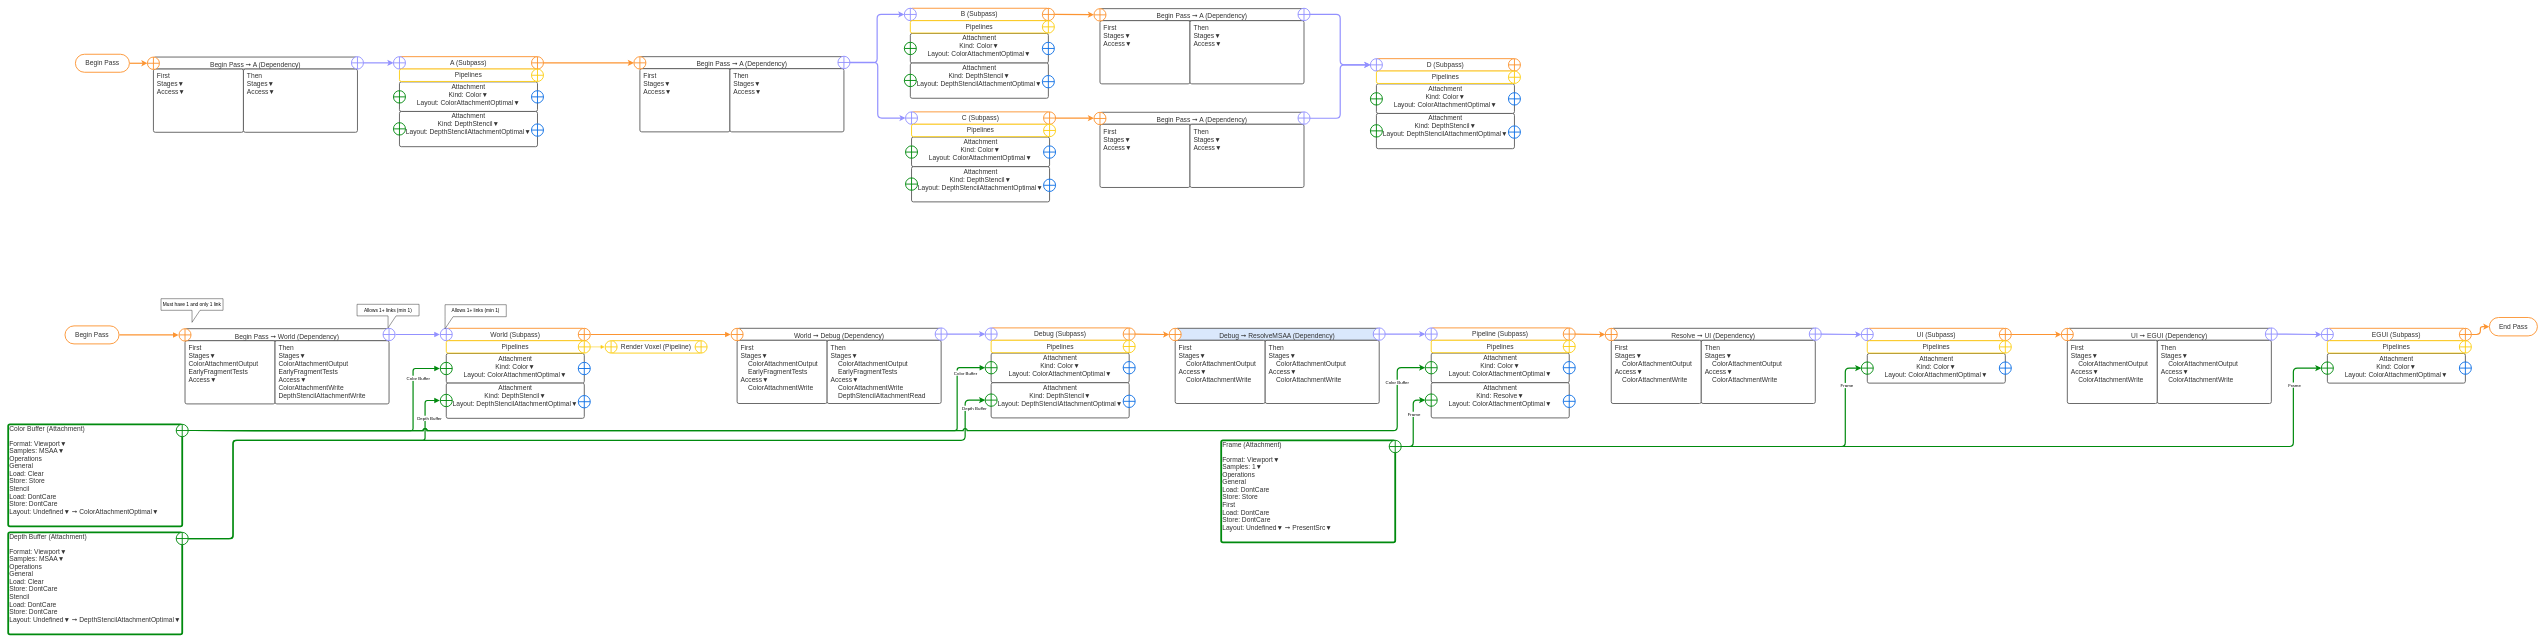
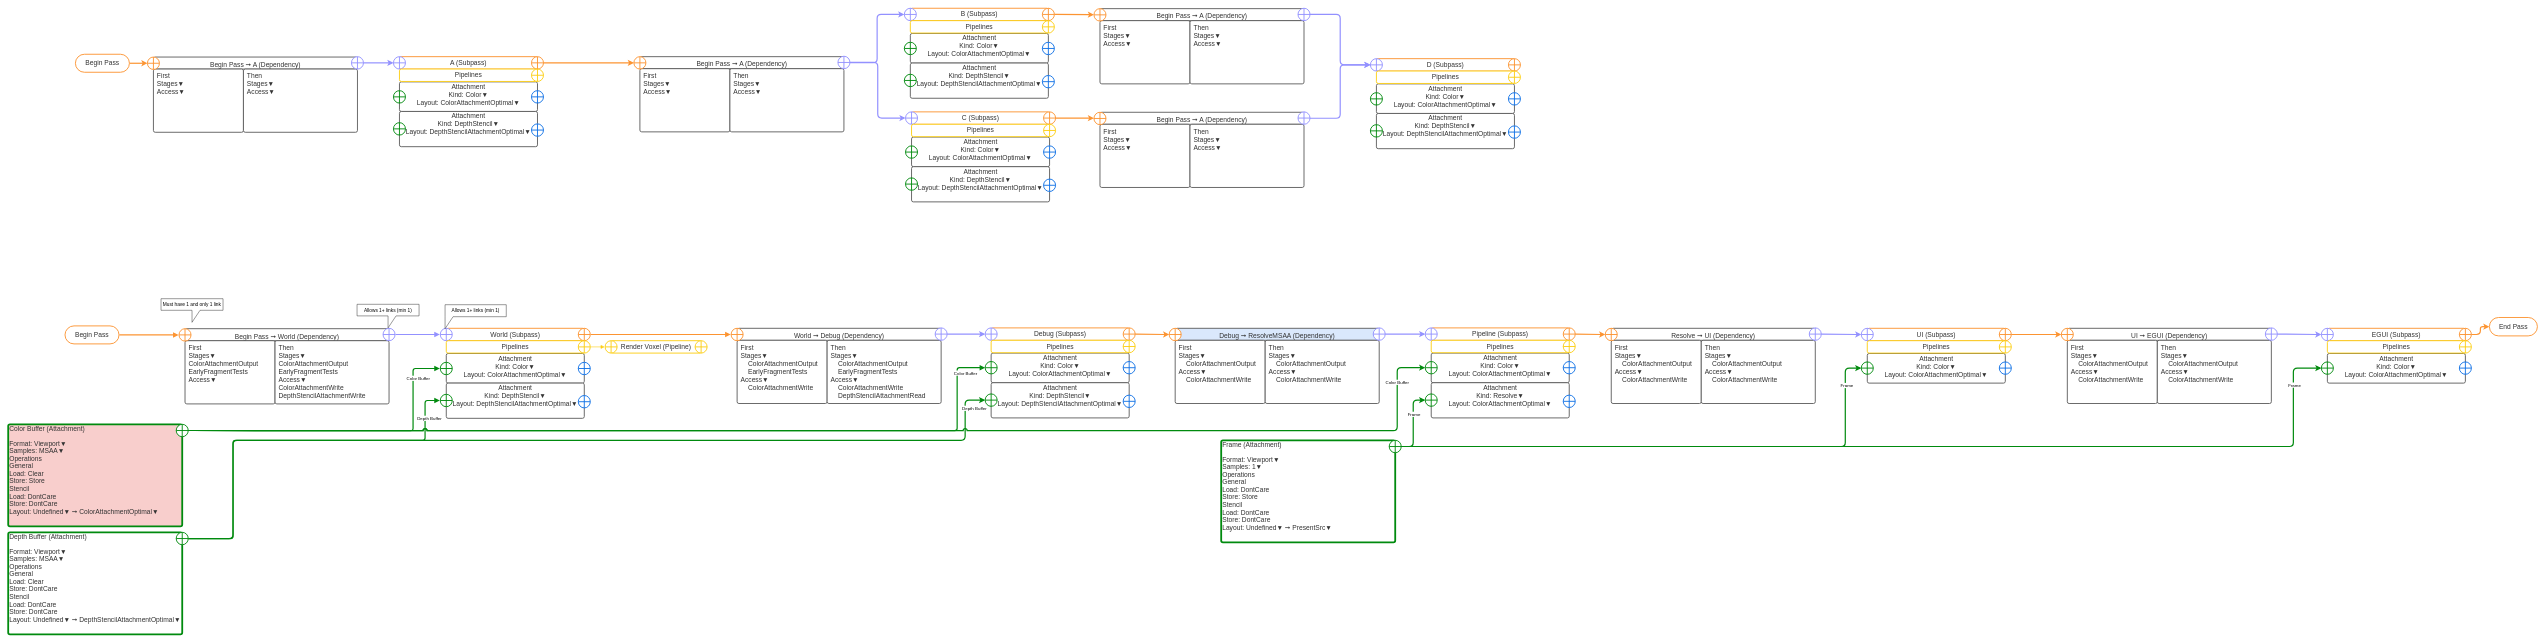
- <mxCell id="15" value="&lt;div style=&quot;display: flex; justify-content: flex-start; text-align: left; align-items: baseline; font-size: 0; line-height: 1.25;margin-top: -2px;&quot;&gt;&lt;span&gt;&lt;span style=&quot;font-size:16.7px;color:#333333;&quot;&gt;Color Buffer (Attachment)&#10;&lt;/span&gt;&lt;/span&gt;&lt;/div&gt;&lt;div style=&quot;display: flex; justify-content: flex-start; text-align: left; align-items: baseline; font-size: 0; line-height: 1.25;margin-top: -2px;&quot;&gt;&lt;span&gt;&lt;span style=&quot;font-size:16.7px;color:#333333;&quot;&gt;&#10;&lt;/span&gt;&lt;/span&gt;&lt;/div&gt;&lt;div style=&quot;display: flex; justify-content: flex-start; text-align: left; align-items: baseline; font-size: 0; line-height: 1.25;margin-top: -2px;&quot;&gt;&lt;span&gt;&lt;span style=&quot;font-size:16.7px;color:#333333;&quot;&gt;Format: Viewport▼&#10;&lt;/span&gt;&lt;/span&gt;&lt;/div&gt;&lt;div style=&quot;display: flex; justify-content: flex-start; text-align: left; align-items: baseline; font-size: 0; line-height: 1.25;margin-top: -2px;&quot;&gt;&lt;span&gt;&lt;span style=&quot;font-size:16.7px;color:#333333;&quot;&gt;Samples: MSAA▼&#10;&lt;/span&gt;&lt;/span&gt;&lt;/div&gt;&lt;div style=&quot;display: flex; justify-content: flex-start; text-align: left; align-items: baseline; font-size: 0; line-height: 1.25;margin-top: -2px;&quot;&gt;&lt;span&gt;&lt;span style=&quot;font-size:16.7px;color:#333333;&quot;&gt;Operations&#10;&lt;/span&gt;&lt;/span&gt;&lt;/div&gt;&lt;div style=&quot;display: flex; justify-content: flex-start; text-align: left; align-items: baseline; font-size: 0; line-height: 1.25;margin-top: -2px;&quot;&gt;&lt;span&gt;&lt;span style=&quot;font-size:16.7px;color:#333333;&quot;&gt; General&#10;&lt;/span&gt;&lt;/span&gt;&lt;/div&gt;&lt;div style=&quot;display: flex; justify-content: flex-start; text-align: left; align-items: baseline; font-size: 0; line-height: 1.25;margin-top: -2px;&quot;&gt;&lt;span&gt;&lt;span style=&quot;font-size:16.7px;color:#333333;&quot;&gt;  Load: Clear&#10;&lt;/span&gt;&lt;/span&gt;&lt;/div&gt;&lt;div style=&quot;display: flex; justify-content: flex-start; text-align: left; align-items: baseline; font-size: 0; line-height: 1.25;margin-top: -2px;&quot;&gt;&lt;span&gt;&lt;span style=&quot;font-size:16.7px;color:#333333;&quot;&gt;  Store: Store&#10;&lt;/span&gt;&lt;/span&gt;&lt;/div&gt;&lt;div style=&quot;display: flex; justify-content: flex-start; text-align: left; align-items: baseline; font-size: 0; line-height: 1.25;margin-top: -2px;&quot;&gt;&lt;span&gt;&lt;span style=&quot;font-size:16.7px;color:#333333;&quot;&gt; Stencil&#10;&lt;/span&gt;&lt;/span&gt;&lt;/div&gt;&lt;div style=&quot;display: flex; justify-content: flex-start; text-align: left; align-items: baseline; font-size: 0; line-height: 1.25;margin-top: -2px;&quot;&gt;&lt;span&gt;&lt;span style=&quot;font-size:16.7px;color:#333333;&quot;&gt;  Load: DontCare&#10;&lt;/span&gt;&lt;/span&gt;&lt;/div&gt;&lt;div style=&quot;display: flex; justify-content: flex-start; text-align: left; align-items: baseline; font-size: 0; line-height: 1.25;margin-top: -2px;&quot;&gt;&lt;span&gt;&lt;span style=&quot;font-size:16.7px;color:#333333;&quot;&gt;  Store: DontCare&#10;&lt;/span&gt;&lt;/span&gt;&lt;/div&gt;&lt;div style=&quot;display: flex; justify-content: flex-start; text-align: left; align-items: baseline; font-size: 0; line-height: 1.25;margin-top: -2px;&quot;&gt;&lt;span&gt;&lt;span style=&quot;font-size:16.7px;color:#333333;&quot;&gt;Layout: Undefined▼ ➞ ColorAttachmentOptimal▼&lt;/span&gt;&lt;/span&gt;&lt;/div&gt;" style="html=1;overflow=block;blockSpacing=1;whiteSpace=wrap;fontSize=13;spacing=3.8;verticalAlign=top;strokeColor=#008a0e;strokeOpacity=100;rounded=1;absoluteArcSize=1;arcSize=9;strokeWidth=4.5;" vertex="1" parent="14"><mxGeometry width="435" height="255" as="geometry" /></mxCell>
+ <mxCell id="15" value="&lt;div style=&quot;display: flex; justify-content: flex-start; text-align: left; align-items: baseline; font-size: 0; line-height: 1.25;margin-top: -2px;&quot;&gt;&lt;span&gt;&lt;span style=&quot;font-size:16.7px;color:#333333;&quot;&gt;Color Buffer (Attachment)&#10;&lt;/span&gt;&lt;/span&gt;&lt;/div&gt;&lt;div style=&quot;display: flex; justify-content: flex-start; text-align: left; align-items: baseline; font-size: 0; line-height: 1.25;margin-top: -2px;&quot;&gt;&lt;span&gt;&lt;span style=&quot;font-size:16.7px;color:#333333;&quot;&gt;&#10;&lt;/span&gt;&lt;/span&gt;&lt;/div&gt;&lt;div style=&quot;display: flex; justify-content: flex-start; text-align: left; align-items: baseline; font-size: 0; line-height: 1.25;margin-top: -2px;&quot;&gt;&lt;span&gt;&lt;span style=&quot;font-size:16.7px;color:#333333;&quot;&gt;Format: Viewport▼&#10;&lt;/span&gt;&lt;/span&gt;&lt;/div&gt;&lt;div style=&quot;display: flex; justify-content: flex-start; text-align: left; align-items: baseline; font-size: 0; line-height: 1.25;margin-top: -2px;&quot;&gt;&lt;span&gt;&lt;span style=&quot;font-size:16.7px;color:#333333;&quot;&gt;Samples: MSAA▼&#10;&lt;/span&gt;&lt;/span&gt;&lt;/div&gt;&lt;div style=&quot;display: flex; justify-content: flex-start; text-align: left; align-items: baseline; font-size: 0; line-height: 1.25;margin-top: -2px;&quot;&gt;&lt;span&gt;&lt;span style=&quot;font-size:16.7px;color:#333333;&quot;&gt;Operations&#10;&lt;/span&gt;&lt;/span&gt;&lt;/div&gt;&lt;div style=&quot;display: flex; justify-content: flex-start; text-align: left; align-items: baseline; font-size: 0; line-height: 1.25;margin-top: -2px;&quot;&gt;&lt;span&gt;&lt;span style=&quot;font-size:16.7px;color:#333333;&quot;&gt; General&#10;&lt;/span&gt;&lt;/span&gt;&lt;/div&gt;&lt;div style=&quot;display: flex; justify-content: flex-start; text-align: left; align-items: baseline; font-size: 0; line-height: 1.25;margin-top: -2px;&quot;&gt;&lt;span&gt;&lt;span style=&quot;font-size:16.7px;color:#333333;&quot;&gt;  Load: Clear&#10;&lt;/span&gt;&lt;/span&gt;&lt;/div&gt;&lt;div style=&quot;display: flex; justify-content: flex-start; text-align: left; align-items: baseline; font-size: 0; line-height: 1.25;margin-top: -2px;&quot;&gt;&lt;span&gt;&lt;span style=&quot;font-size:16.7px;color:#333333;&quot;&gt;  Store: Store&#10;&lt;/span&gt;&lt;/span&gt;&lt;/div&gt;&lt;div style=&quot;display: flex; justify-content: flex-start; text-align: left; align-items: baseline; font-size: 0; line-height: 1.25;margin-top: -2px;&quot;&gt;&lt;span&gt;&lt;span style=&quot;font-size:16.7px;color:#333333;&quot;&gt; Stencil&#10;&lt;/span&gt;&lt;/span&gt;&lt;/div&gt;&lt;div style=&quot;display: flex; justify-content: flex-start; text-align: left; align-items: baseline; font-size: 0; line-height: 1.25;margin-top: -2px;&quot;&gt;&lt;span&gt;&lt;span style=&quot;font-size:16.7px;color:#333333;&quot;&gt;  Load: DontCare&#10;&lt;/span&gt;&lt;/span&gt;&lt;/div&gt;&lt;div style=&quot;display: flex; justify-content: flex-start; text-align: left; align-items: baseline; font-size: 0; line-height: 1.25;margin-top: -2px;&quot;&gt;&lt;span&gt;&lt;span style=&quot;font-size:16.7px;color:#333333;&quot;&gt;  Store: DontCare&#10;&lt;/span&gt;&lt;/span&gt;&lt;/div&gt;&lt;div style=&quot;display: flex; justify-content: flex-start; text-align: left; align-items: baseline; font-size: 0; line-height: 1.25;margin-top: -2px;&quot;&gt;&lt;span&gt;&lt;span style=&quot;font-size:16.7px;color:#333333;&quot;&gt;Layout: Undefined▼ ➞ ColorAttachmentOptimal▼&lt;/span&gt;&lt;/span&gt;&lt;/div&gt;" style="html=1;overflow=block;blockSpacing=1;whiteSpace=wrap;fontSize=13;spacing=3.8;verticalAlign=top;strokeColor=#008a0e;strokeOpacity=100;rounded=1;absoluteArcSize=1;arcSize=9;strokeWidth=4.5;fillColor=#f8cecc;" vertex="1" parent="14"><mxGeometry width="435" height="255" as="geometry" /></mxCell>
- <mxCell id="9" value="&lt;div style=&quot;display: flex; justify-content: flex-start; text-align: left; align-items: baseline; font-size: 0; line-height: 1.25;margin-top: -2px;&quot;&gt;&lt;span&gt;&lt;span style=&quot;font-size:16.7px;color:#333333;&quot;&gt;Frame (Attachment)&#10;&lt;/span&gt;&lt;/span&gt;&lt;/div&gt;&lt;div style=&quot;display: flex; justify-content: flex-start; text-align: left; align-items: baseline; font-size: 0; line-height: 1.25;margin-top: -2px;&quot;&gt;&lt;span&gt;&lt;span style=&quot;font-size:16.7px;color:#333333;&quot;&gt;&#10;&lt;/span&gt;&lt;/span&gt;&lt;/div&gt;&lt;div style=&quot;display: flex; justify-content: flex-start; text-align: left; align-items: baseline; font-size: 0; line-height: 1.25;margin-top: -2px;&quot;&gt;&lt;span&gt;&lt;span style=&quot;font-size:16.7px;color:#333333;&quot;&gt;Format: Viewport▼&#10;&lt;/span&gt;&lt;/span&gt;&lt;/div&gt;&lt;div style=&quot;display: flex; justify-content: flex-start; text-align: left; align-items: baseline; font-size: 0; line-height: 1.25;margin-top: -2px;&quot;&gt;&lt;span&gt;&lt;span style=&quot;font-size:16.7px;color:#333333;&quot;&gt;Samples: 1▼&#10;&lt;/span&gt;&lt;/span&gt;&lt;/div&gt;&lt;div style=&quot;display: flex; justify-content: flex-start; text-align: left; align-items: baseline; font-size: 0; line-height: 1.25;margin-top: -2px;&quot;&gt;&lt;span&gt;&lt;span style=&quot;font-size:16.7px;color:#333333;&quot;&gt;Operations&#10;&lt;/span&gt;&lt;/span&gt;&lt;/div&gt;&lt;div style=&quot;display: flex; justify-content: flex-start; text-align: left; align-items: baseline; font-size: 0; line-height: 1.25;margin-top: -2px;&quot;&gt;&lt;span&gt;&lt;span style=&quot;font-size:16.7px;color:#333333;&quot;&gt; General&#10;&lt;/span&gt;&lt;/span&gt;&lt;/div&gt;&lt;div style=&quot;display: flex; justify-content: flex-start; text-align: left; align-items: baseline; font-size: 0; line-height: 1.25;margin-top: -2px;&quot;&gt;&lt;span&gt;&lt;span style=&quot;font-size:16.7px;color:#333333;&quot;&gt;  Load: DontCare&#10;&lt;/span&gt;&lt;/span&gt;&lt;/div&gt;&lt;div style=&quot;display: flex; justify-content: flex-start; text-align: left; align-items: baseline; font-size: 0; line-height: 1.25;margin-top: -2px;&quot;&gt;&lt;span&gt;&lt;span style=&quot;font-size:16.7px;color:#333333;&quot;&gt;  Store: Store&#10;&lt;/span&gt;&lt;/span&gt;&lt;/div&gt;&lt;div style=&quot;display: flex; justify-content: flex-start; text-align: left; align-items: baseline; font-size: 0; line-height: 1.25;margin-top: -2px;&quot;&gt;&lt;span&gt;&lt;span style=&quot;font-size:16.7px;color:#333333;&quot;&gt; First&#10;&lt;/span&gt;&lt;/span&gt;&lt;/div&gt;&lt;div style=&quot;display: flex; justify-content: flex-start; text-align: left; align-items: baseline; font-size: 0; line-height: 1.25;margin-top: -2px;&quot;&gt;&lt;span&gt;&lt;span style=&quot;font-size:16.7px;color:#333333;&quot;&gt;  Load: DontCare&#10;&lt;/span&gt;&lt;/span&gt;&lt;/div&gt;&lt;div style=&quot;display: flex; justify-content: flex-start; text-align: left; align-items: baseline; font-size: 0; line-height: 1.25;margin-top: -2px;&quot;&gt;&lt;span&gt;&lt;span style=&quot;font-size:16.7px;color:#333333;&quot;&gt;  Store: DontCare&#10;&lt;/span&gt;&lt;/span&gt;&lt;/div&gt;&lt;div style=&quot;display: flex; justify-content: flex-start; text-align: left; align-items: baseline; font-size: 0; line-height: 1.25;margin-top: -2px;&quot;&gt;&lt;span&gt;&lt;span style=&quot;font-size:16.7px;color:#333333;&quot;&gt;Layout: Undefined▼ ➞ PresentSrc▼&lt;/span&gt;&lt;/span&gt;&lt;/div&gt;" style="html=1;overflow=block;blockSpacing=1;whiteSpace=wrap;fontSize=13;spacing=3.8;verticalAlign=top;strokeColor=#008a0e;strokeOpacity=100;rounded=1;absoluteArcSize=1;arcSize=9;strokeWidth=4.5;" vertex="1" parent="8"><mxGeometry width="435" height="255" as="geometry" /></mxCell>
+ <mxCell id="9" value="&lt;div style=&quot;display: flex; justify-content: flex-start; text-align: left; align-items: baseline; font-size: 0; line-height: 1.25;margin-top: -2px;&quot;&gt;&lt;span&gt;&lt;span style=&quot;font-size:16.7px;color:#333333;&quot;&gt;Frame (Attachment)&#10;&lt;/span&gt;&lt;/span&gt;&lt;/div&gt;&lt;div style=&quot;display: flex; justify-content: flex-start; text-align: left; align-items: baseline; font-size: 0; line-height: 1.25;margin-top: -2px;&quot;&gt;&lt;span&gt;&lt;span style=&quot;font-size:16.7px;color:#333333;&quot;&gt;&#10;&lt;/span&gt;&lt;/span&gt;&lt;/div&gt;&lt;div style=&quot;display: flex; justify-content: flex-start; text-align: left; align-items: baseline; font-size: 0; line-height: 1.25;margin-top: -2px;&quot;&gt;&lt;span&gt;&lt;span style=&quot;font-size:16.7px;color:#333333;&quot;&gt;Format: Viewport▼&#10;&lt;/span&gt;&lt;/span&gt;&lt;/div&gt;&lt;div style=&quot;display: flex; justify-content: flex-start; text-align: left; align-items: baseline; font-size: 0; line-height: 1.25;margin-top: -2px;&quot;&gt;&lt;span&gt;&lt;span style=&quot;font-size:16.7px;color:#333333;&quot;&gt;Samples: 1▼&#10;&lt;/span&gt;&lt;/span&gt;&lt;/div&gt;&lt;div style=&quot;display: flex; justify-content: flex-start; text-align: left; align-items: baseline; font-size: 0; line-height: 1.25;margin-top: -2px;&quot;&gt;&lt;span&gt;&lt;span style=&quot;font-size:16.7px;color:#333333;&quot;&gt;Operations&#10;&lt;/span&gt;&lt;/span&gt;&lt;/div&gt;&lt;div style=&quot;display: flex; justify-content: flex-start; text-align: left; align-items: baseline; font-size: 0; line-height: 1.25;margin-top: -2px;&quot;&gt;&lt;span&gt;&lt;span style=&quot;font-size:16.7px;color:#333333;&quot;&gt; General&#10;&lt;/span&gt;&lt;/span&gt;&lt;/div&gt;&lt;div style=&quot;display: flex; justify-content: flex-start; text-align: left; align-items: baseline; font-size: 0; line-height: 1.25;margin-top: -2px;&quot;&gt;&lt;span&gt;&lt;span style=&quot;font-size:16.7px;color:#333333;&quot;&gt;  Load: DontCare&#10;&lt;/span&gt;&lt;/span&gt;&lt;/div&gt;&lt;div style=&quot;display: flex; justify-content: flex-start; text-align: left; align-items: baseline; font-size: 0; line-height: 1.25;margin-top: -2px;&quot;&gt;&lt;span&gt;&lt;span style=&quot;font-size:16.7px;color:#333333;&quot;&gt;  Store: Store&#10;&lt;/span&gt;&lt;/span&gt;&lt;/div&gt;&lt;div style=&quot;display: flex; justify-content: flex-start; text-align: left; align-items: baseline; font-size: 0; line-height: 1.25;margin-top: -2px;&quot;&gt;&lt;span&gt;&lt;span style=&quot;font-size:16.7px;color:#333333;&quot;&gt; Stencil&#10;&lt;/span&gt;&lt;/span&gt;&lt;/div&gt;&lt;div style=&quot;display: flex; justify-content: flex-start; text-align: left; align-items: baseline; font-size: 0; line-height: 1.25;margin-top: -2px;&quot;&gt;&lt;span&gt;&lt;span style=&quot;font-size:16.7px;color:#333333;&quot;&gt;  Load: DontCare&#10;&lt;/span&gt;&lt;/span&gt;&lt;/div&gt;&lt;div style=&quot;display: flex; justify-content: flex-start; text-align: left; align-items: baseline; font-size: 0; line-height: 1.25;margin-top: -2px;&quot;&gt;&lt;span&gt;&lt;span style=&quot;font-size:16.7px;color:#333333;&quot;&gt;  Store: DontCare&#10;&lt;/span&gt;&lt;/span&gt;&lt;/div&gt;&lt;div style=&quot;display: flex; justify-content: flex-start; text-align: left; align-items: baseline; font-size: 0; line-height: 1.25;margin-top: -2px;&quot;&gt;&lt;span&gt;&lt;span style=&quot;font-size:16.7px;color:#333333;&quot;&gt;Layout: Undefined▼ ➞ PresentSrc▼&lt;/span&gt;&lt;/span&gt;&lt;/div&gt;" style="html=1;overflow=block;blockSpacing=1;whiteSpace=wrap;fontSize=13;spacing=3.8;verticalAlign=top;strokeColor=#008a0e;strokeOpacity=100;rounded=1;absoluteArcSize=1;arcSize=9;strokeWidth=4.5;" vertex="1" parent="8"><mxGeometry width="435" height="255" as="geometry" /></mxCell>
